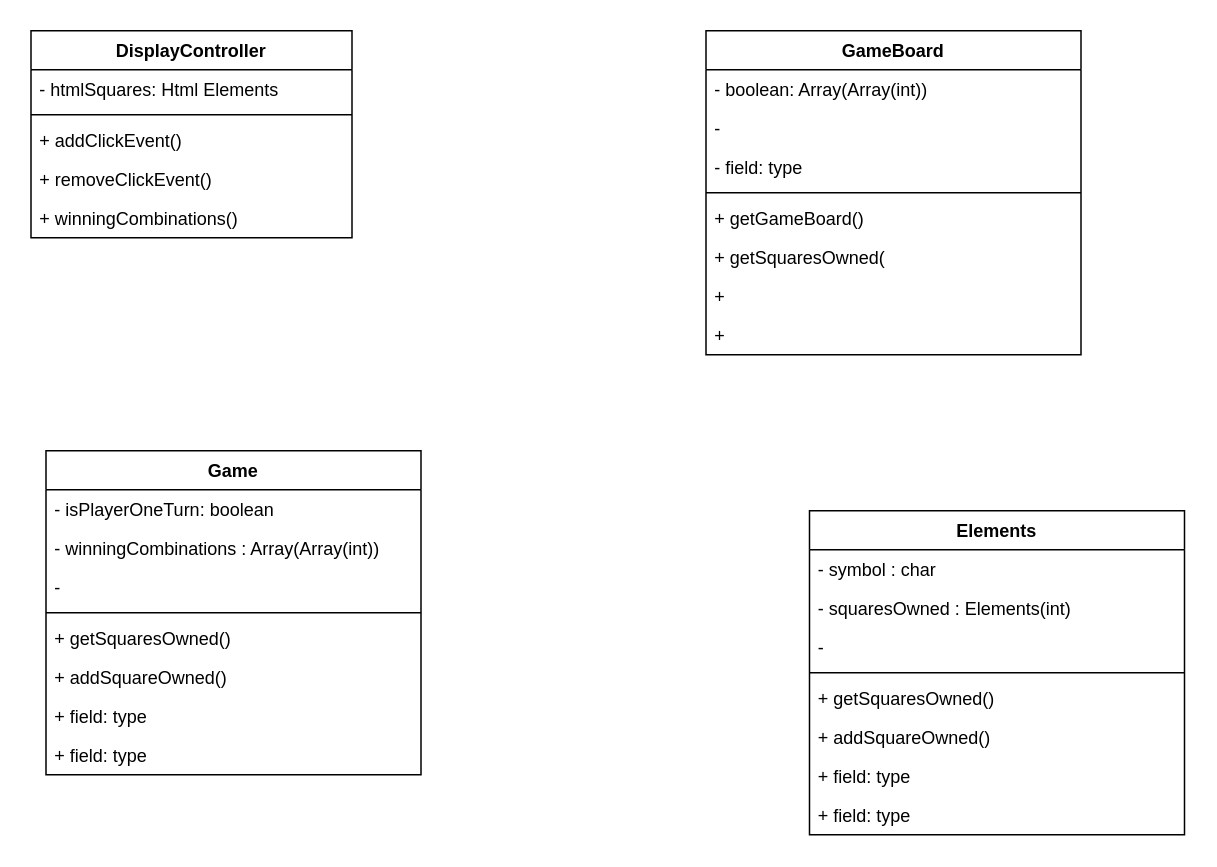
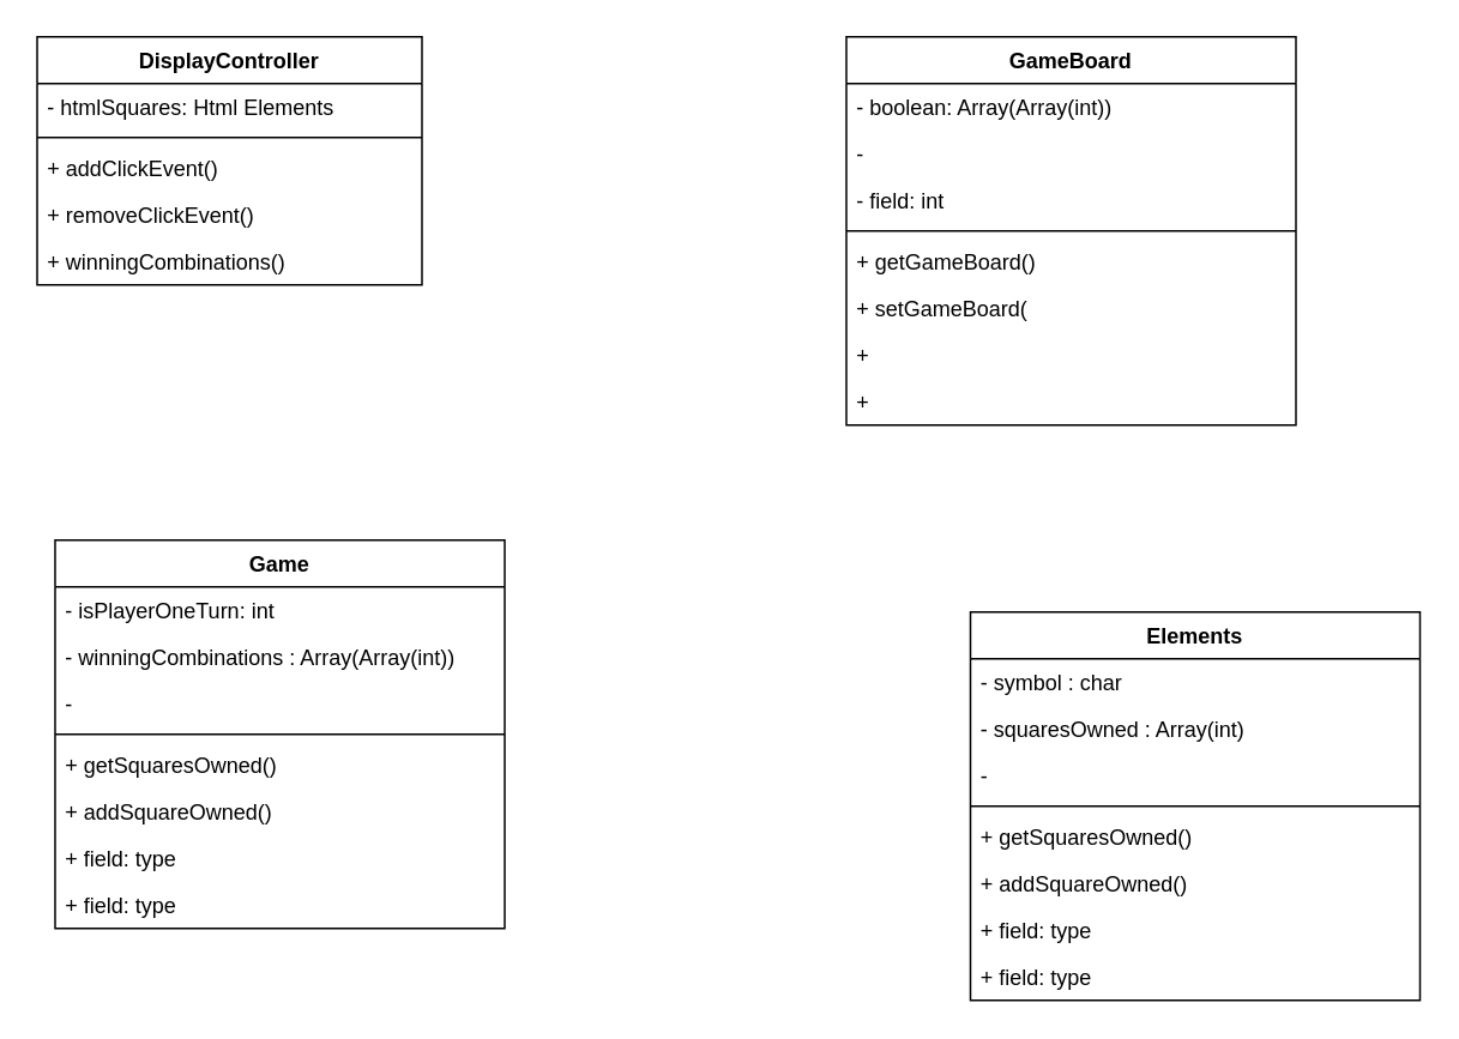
- <mxCell id="11" value="- field: type" style="text;strokeColor=none;fillColor=none;align=left;verticalAlign=top;spacingLeft=4;spacingRight=4;overflow=hidden;rotatable=0;points=[[0,0.5],[1,0.5]];portConstraint=eastwest;" vertex="1" parent="8"><mxGeometry y="78" width="250" height="26" as="geometry" /></mxCell>
+ <mxCell id="11" value="- field: int" style="text;strokeColor=none;fillColor=none;align=left;verticalAlign=top;spacingLeft=4;spacingRight=4;overflow=hidden;rotatable=0;points=[[0,0.5],[1,0.5]];portConstraint=eastwest;" vertex="1" parent="8"><mxGeometry y="78" width="250" height="26" as="geometry" /></mxCell>
- <mxCell id="14" value="+ getSquaresOwned(" style="text;strokeColor=none;fillColor=none;align=left;verticalAlign=top;spacingLeft=4;spacingRight=4;overflow=hidden;rotatable=0;points=[[0,0.5],[1,0.5]];portConstraint=eastwest;" vertex="1" parent="8"><mxGeometry y="138" width="250" height="26" as="geometry" /></mxCell>
+ <mxCell id="14" value="+ setGameBoard(" style="text;strokeColor=none;fillColor=none;align=left;verticalAlign=top;spacingLeft=4;spacingRight=4;overflow=hidden;rotatable=0;points=[[0,0.5],[1,0.5]];portConstraint=eastwest;" vertex="1" parent="8"><mxGeometry y="138" width="250" height="26" as="geometry" /></mxCell>
- <mxCell id="27" value="- isPlayerOneTurn: boolean" style="text;strokeColor=none;fillColor=none;align=left;verticalAlign=top;spacingLeft=4;spacingRight=4;overflow=hidden;rotatable=0;points=[[0,0.5],[1,0.5]];portConstraint=eastwest;" vertex="1" parent="26"><mxGeometry y="26" width="250" height="26" as="geometry" /></mxCell>
+ <mxCell id="27" value="- isPlayerOneTurn: int" style="text;strokeColor=none;fillColor=none;align=left;verticalAlign=top;spacingLeft=4;spacingRight=4;overflow=hidden;rotatable=0;points=[[0,0.5],[1,0.5]];portConstraint=eastwest;" vertex="1" parent="26"><mxGeometry y="26" width="250" height="26" as="geometry" /></mxCell>
- <mxCell id="19" value="- squaresOwned : Elements(int)" style="text;strokeColor=none;fillColor=none;align=left;verticalAlign=top;spacingLeft=4;spacingRight=4;overflow=hidden;rotatable=0;points=[[0,0.5],[1,0.5]];portConstraint=eastwest;" vertex="1" parent="17"><mxGeometry y="52" width="250" height="26" as="geometry" /></mxCell>
+ <mxCell id="19" value="- squaresOwned : Array(int)" style="text;strokeColor=none;fillColor=none;align=left;verticalAlign=top;spacingLeft=4;spacingRight=4;overflow=hidden;rotatable=0;points=[[0,0.5],[1,0.5]];portConstraint=eastwest;" vertex="1" parent="17"><mxGeometry y="52" width="250" height="26" as="geometry" /></mxCell>
